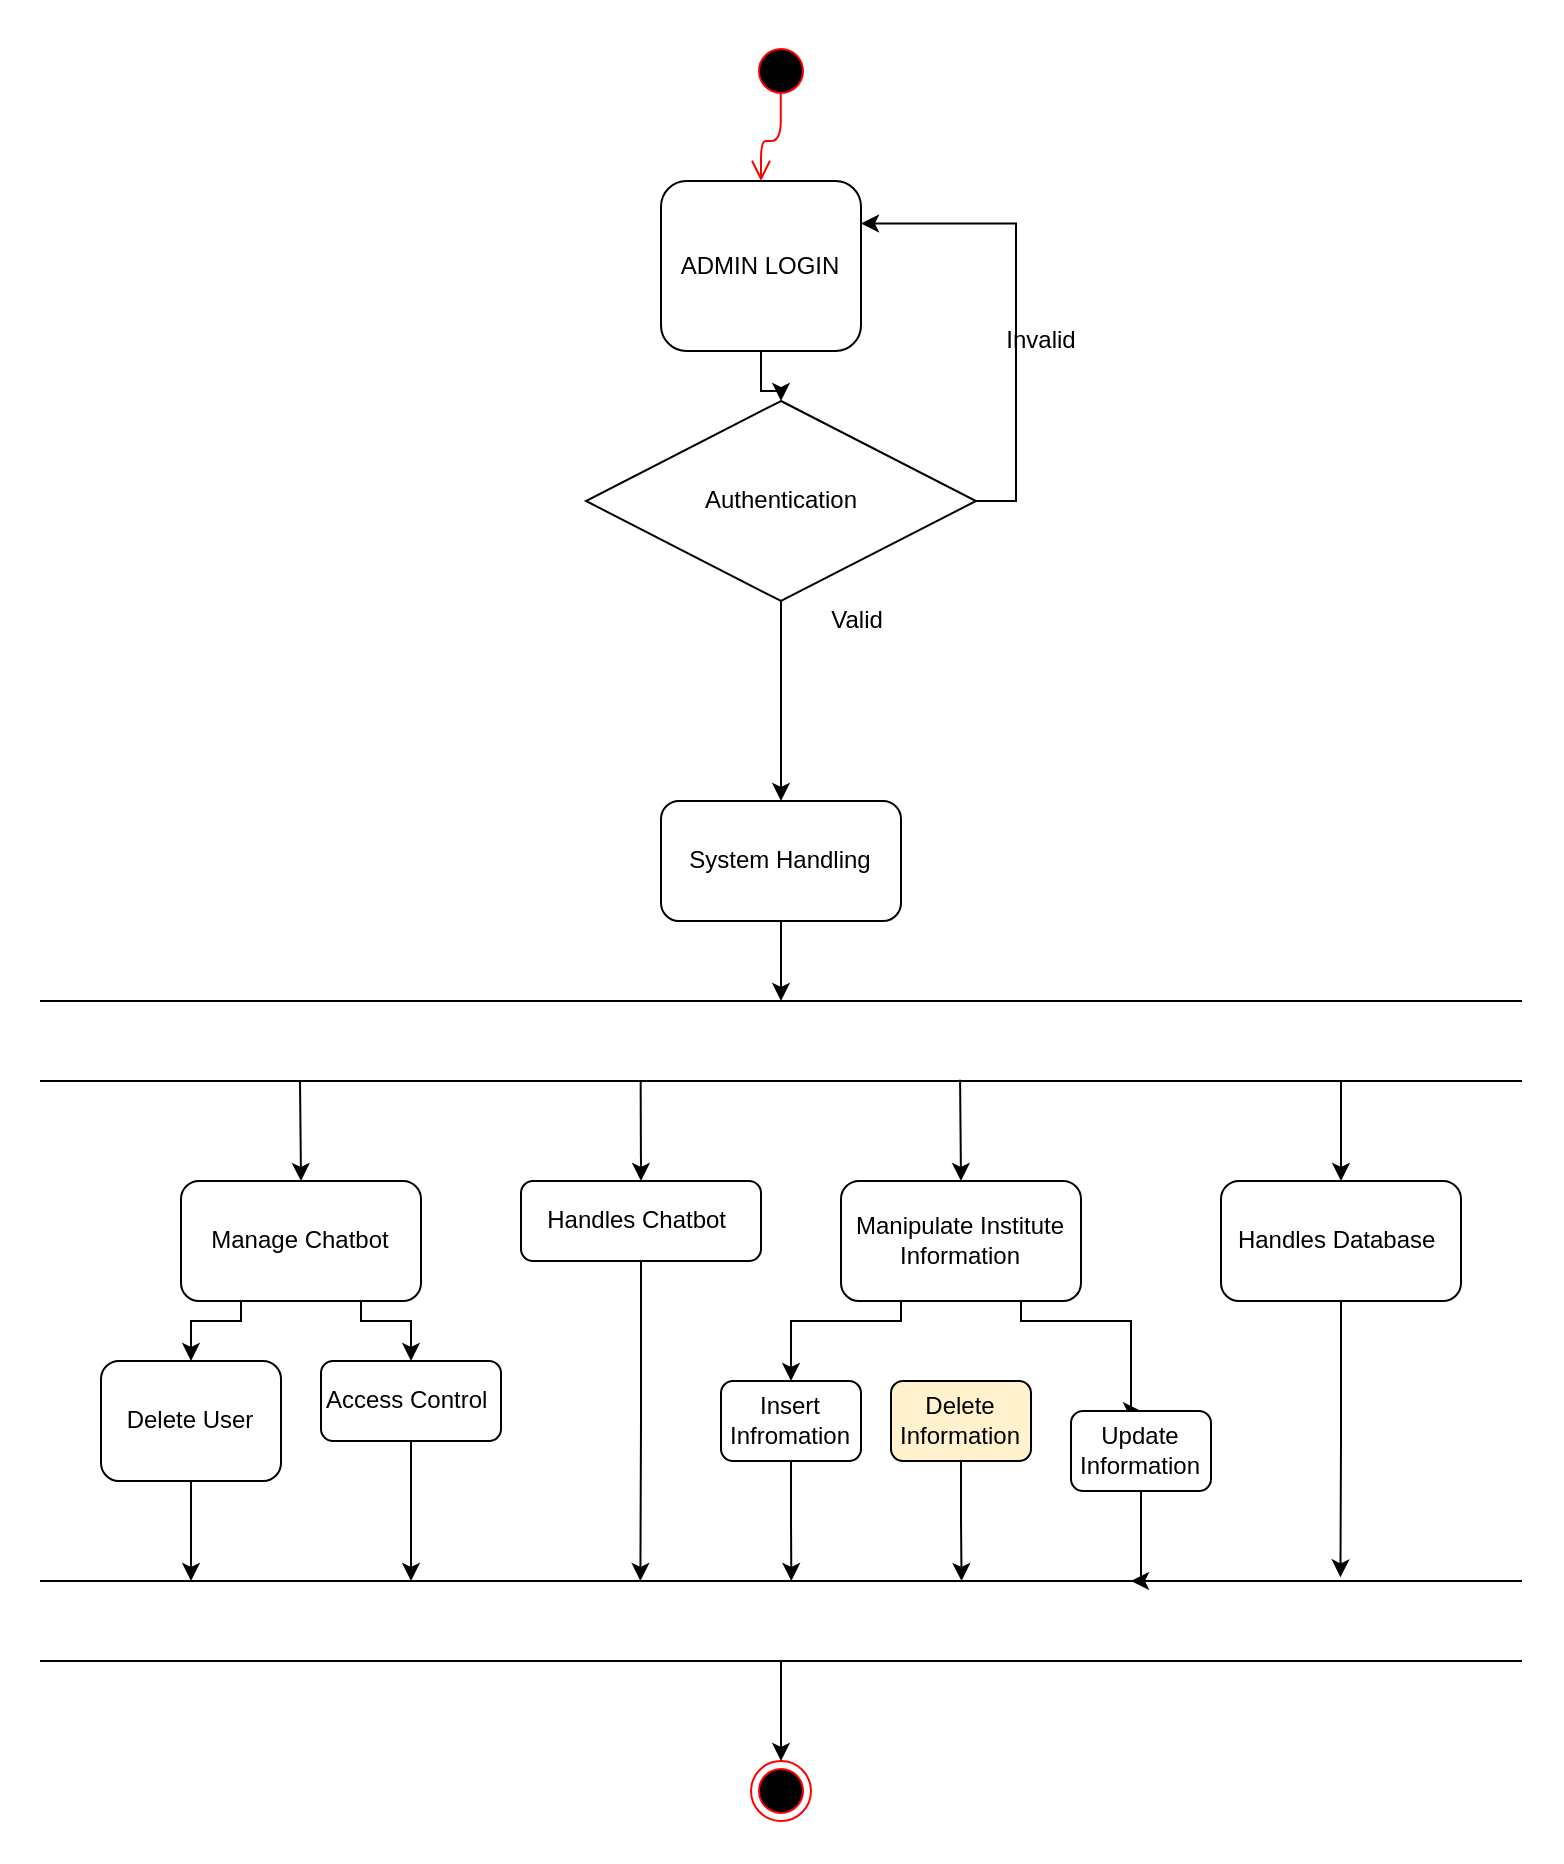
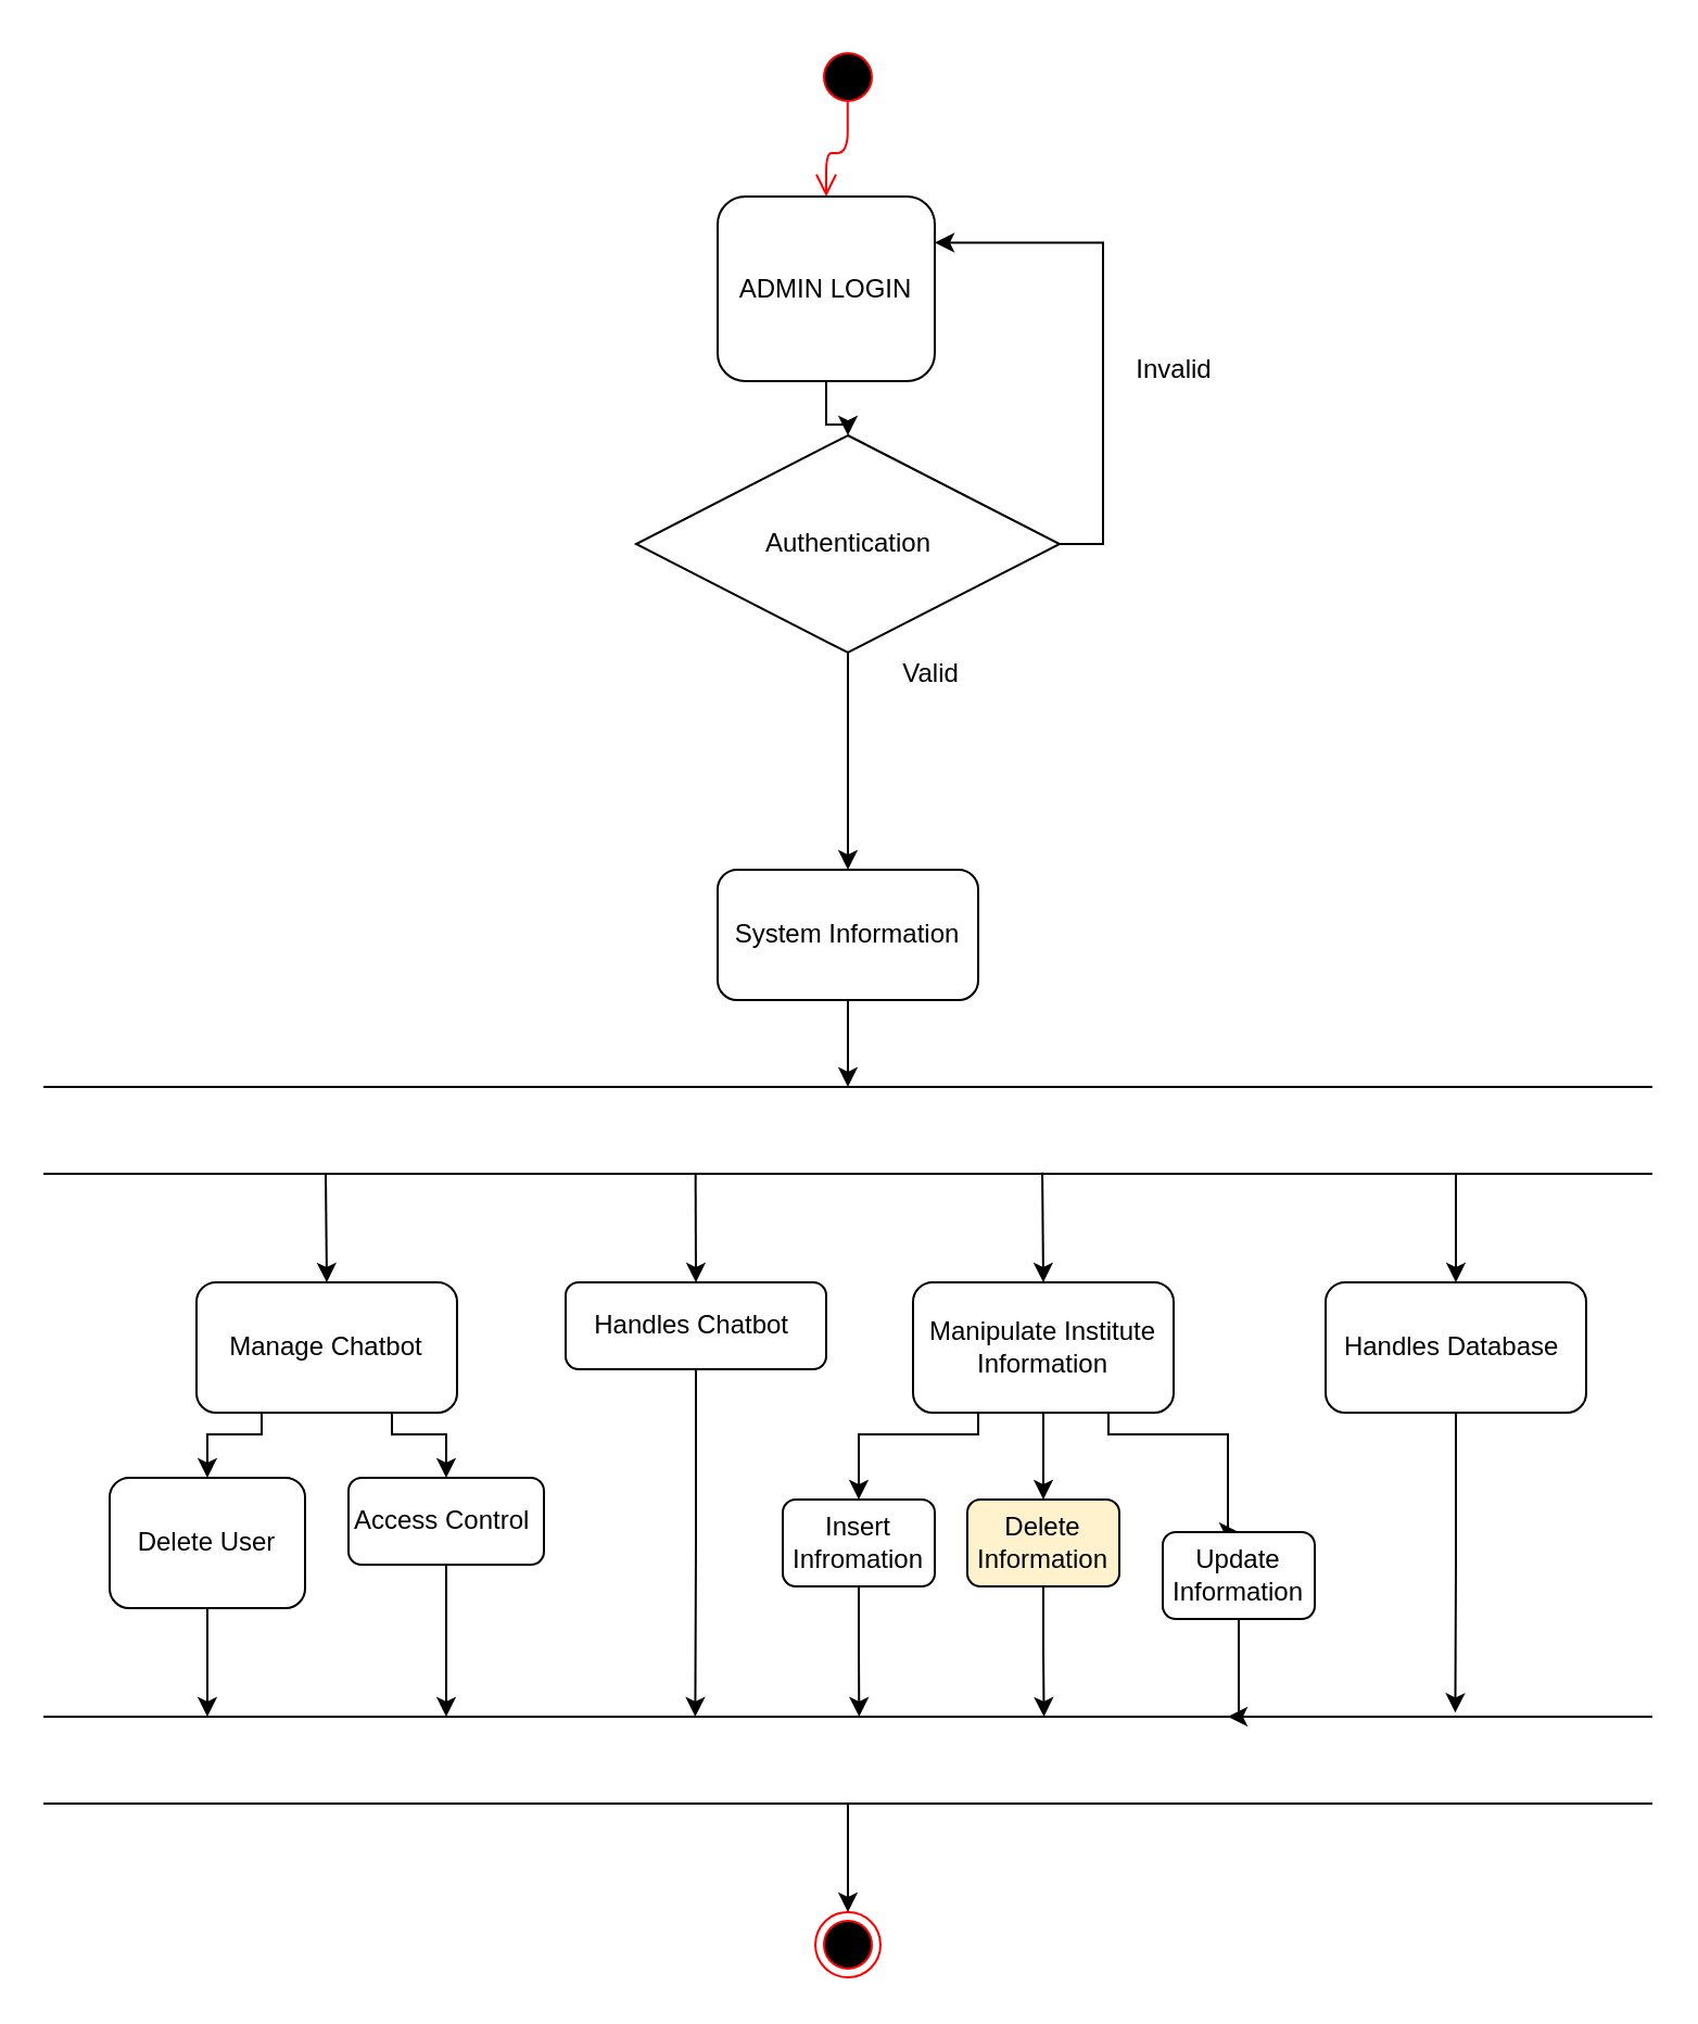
- <mxCell id="9" value="Invalid" style="text;html=1;align=center;verticalAlign=middle;resizable=0;points=[];autosize=1;" parent="1" vertex="1"><mxGeometry x="495" y="160" width="50" height="20" as="geometry" /></mxCell>
+ <mxCell id="9" value="Invalid" style="text;html=1;align=center;verticalAlign=middle;resizable=0;points=[];autosize=1;" parent="1" vertex="1"><mxGeometry x="515" y="160" width="50" height="20" as="geometry" /></mxCell>
- <mxCell id="21" value="System Handling" style="rounded=1;whiteSpace=wrap;html=1;" parent="1" vertex="1"><mxGeometry x="330" y="400" width="120" height="60" as="geometry" /></mxCell>
+ <mxCell id="21" value="System Information" style="rounded=1;whiteSpace=wrap;html=1;" parent="1" vertex="1"><mxGeometry x="330" y="400" width="120" height="60" as="geometry" /></mxCell>
+ <mxCell id="17" value="" style="edgeStyle=orthogonalEdgeStyle;rounded=0;orthogonalLoop=1;jettySize=auto;html=1;" parent="1" source="19" target="31" edge="1"><mxGeometry relative="1" as="geometry"><Array as="points"><mxPoint x="480" y="680" /><mxPoint x="480" y="680" /></Array></mxGeometry></mxCell>
